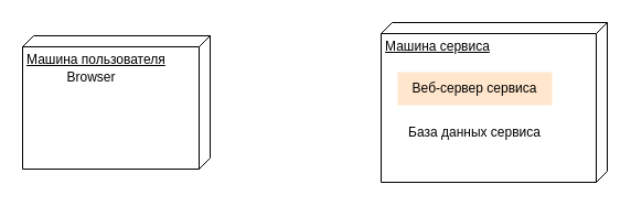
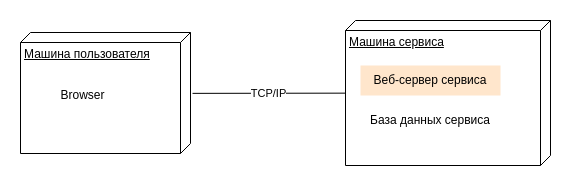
- <mxCell id="7" value="Browser" style="rounded=0;whiteSpace=wrap;html=1;strokeColor=none;" vertex="1" parent="1"><mxGeometry x="40" y="60" width="85" height="20" as="geometry" /></mxCell>
+ <mxCell id="7" value="Browser" style="rounded=0;whiteSpace=wrap;html=1;strokeColor=none;" vertex="1" parent="1"><mxGeometry x="40" y="85" width="85" height="20" as="geometry" /></mxCell>
+ <mxCell id="4" value="TCP/IP" style="endArrow=none;html=1;rounded=0;exitX=0.503;exitY=-0.012;exitDx=0;exitDy=0;exitPerimeter=0;" parent="1" source="3" target="2" edge="1"><mxGeometry width="50" height="50" relative="1" as="geometry"><mxPoint x="308" y="144" as="sourcePoint" /><mxPoint x="300" y="125" as="targetPoint" /></mxGeometry></mxCell>
